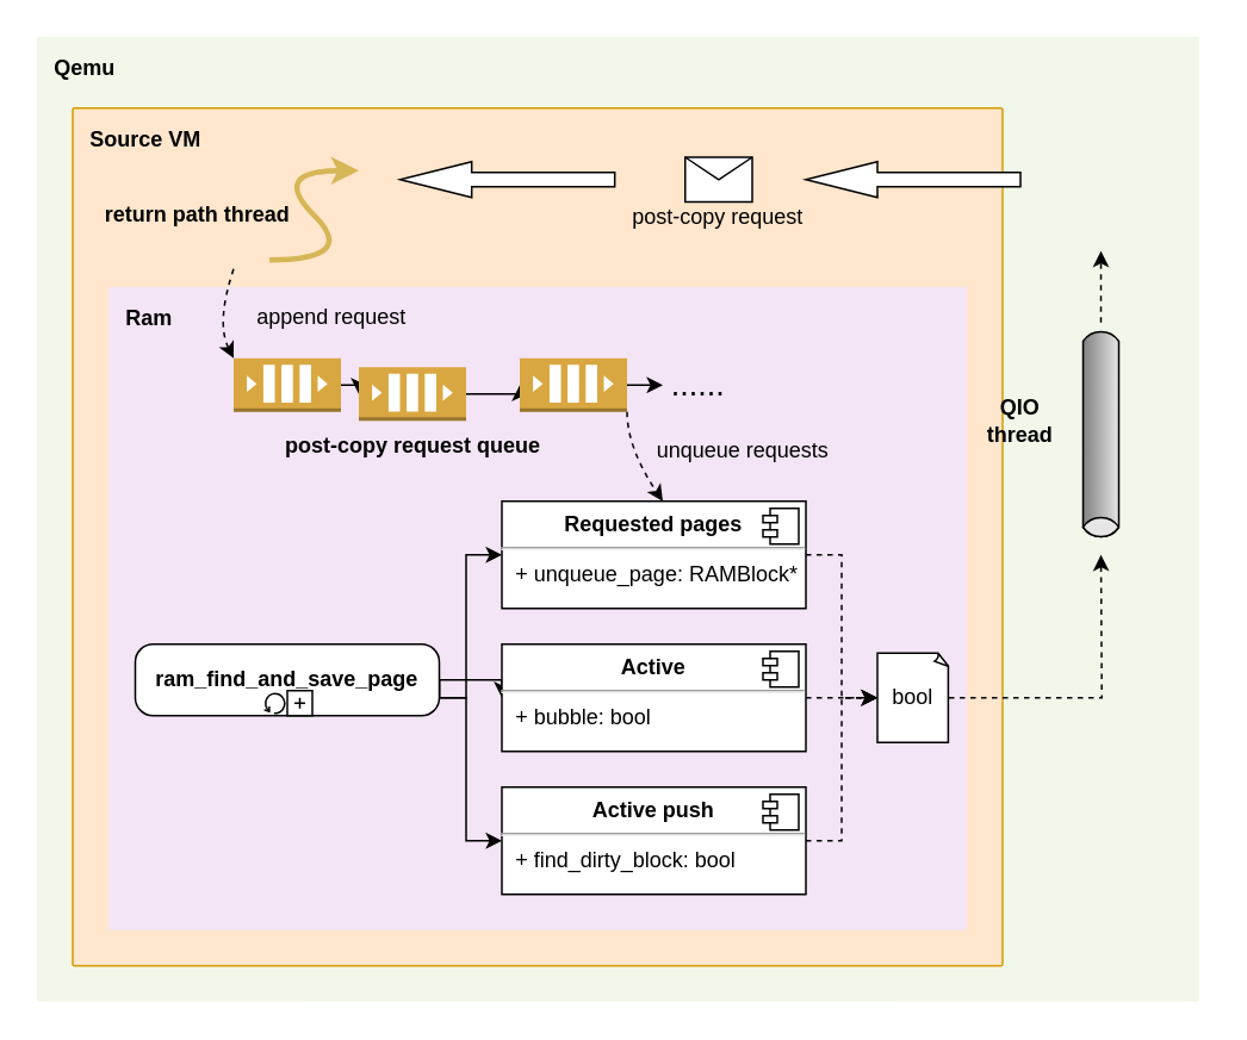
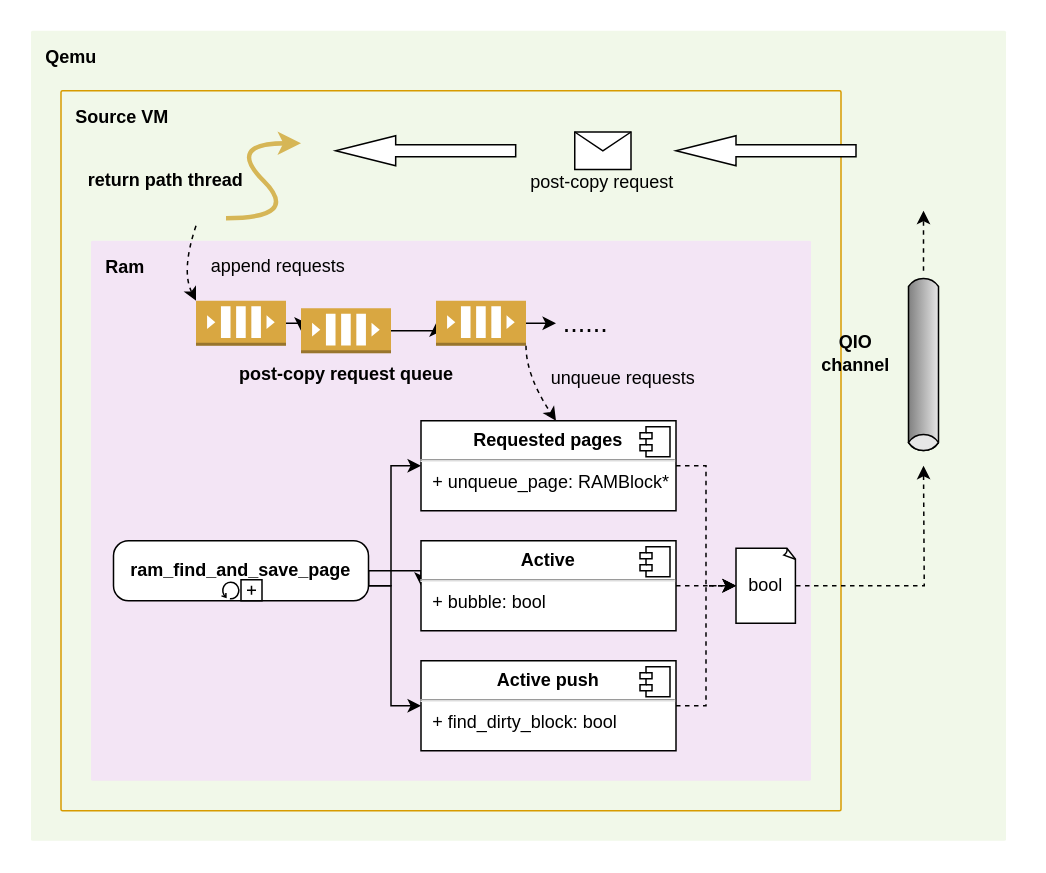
- <mxCell id="3" value="&lt;b&gt;&lt;font color=&quot;#000000&quot;&gt;Source VM&lt;/font&gt;&lt;/b&gt;" style="sketch=0;points=[[0,0,0],[0.25,0,0],[0.5,0,0],[0.75,0,0],[1,0,0],[1,0.25,0],[1,0.5,0],[1,0.75,0],[1,1,0],[0.75,1,0],[0.5,1,0],[0.25,1,0],[0,1,0],[0,0.75,0],[0,0.5,0],[0,0.25,0]];rounded=1;absoluteArcSize=1;arcSize=2;html=1;strokeColor=#d79b00;shadow=0;dashed=0;fontSize=12;align=left;verticalAlign=top;spacing=10;spacingTop=-4;fillColor=#ffe6cc;" parent="1" vertex="1"><mxGeometry x="40" y="60" width="520" height="480" as="geometry" /></mxCell>
+ <mxCell id="3" value="&lt;b&gt;&lt;font color=&quot;#000000&quot;&gt;Source VM&lt;/font&gt;&lt;/b&gt;" style="sketch=0;points=[[0,0,0],[0.25,0,0],[0.5,0,0],[0.75,0,0],[1,0,0],[1,0.25,0],[1,0.5,0],[1,0.75,0],[1,1,0],[0.75,1,0],[0.5,1,0],[0.25,1,0],[0,1,0],[0,0.75,0],[0,0.5,0],[0,0.25,0]];rounded=1;absoluteArcSize=1;arcSize=2;html=1;strokeColor=#d79b00;shadow=0;dashed=0;fontSize=12;align=left;verticalAlign=top;spacing=10;spacingTop=-4;fillColor=#f1f8e9;" parent="1" vertex="1"><mxGeometry x="40" y="60" width="520" height="480" as="geometry" /></mxCell>
- <mxCell id="15" value="&lt;font style=&quot;font-size: 12px&quot;&gt;append request&lt;/font&gt;" style="text;html=1;strokeColor=none;fillColor=none;align=center;verticalAlign=middle;whiteSpace=wrap;rounded=0;fontSize=18;fontColor=#000000;" parent="1" vertex="1"><mxGeometry x="130" y="160" width="110" height="30" as="geometry" /></mxCell>
+ <mxCell id="15" value="&lt;font style=&quot;font-size: 12px&quot;&gt;append requests&lt;/font&gt;" style="text;html=1;strokeColor=none;fillColor=none;align=center;verticalAlign=middle;whiteSpace=wrap;rounded=0;fontSize=18;fontColor=#000000;" parent="1" vertex="1"><mxGeometry x="130" y="160" width="110" height="30" as="geometry" /></mxCell>
- <mxCell id="32" value="&lt;b&gt;QIO&lt;br&gt;thread&lt;/b&gt;" style="text;html=1;strokeColor=none;fillColor=none;align=center;verticalAlign=middle;whiteSpace=wrap;rounded=0;fontColor=#000000;" parent="1" vertex="1"><mxGeometry x="540" y="220" width="60" height="30" as="geometry" /></mxCell>
+ <mxCell id="32" value="&lt;b&gt;QIO&lt;br&gt;channel&lt;/b&gt;" style="text;html=1;strokeColor=none;fillColor=none;align=center;verticalAlign=middle;whiteSpace=wrap;rounded=0;fontColor=#000000;" parent="1" vertex="1"><mxGeometry x="540" y="220" width="60" height="30" as="geometry" /></mxCell>
